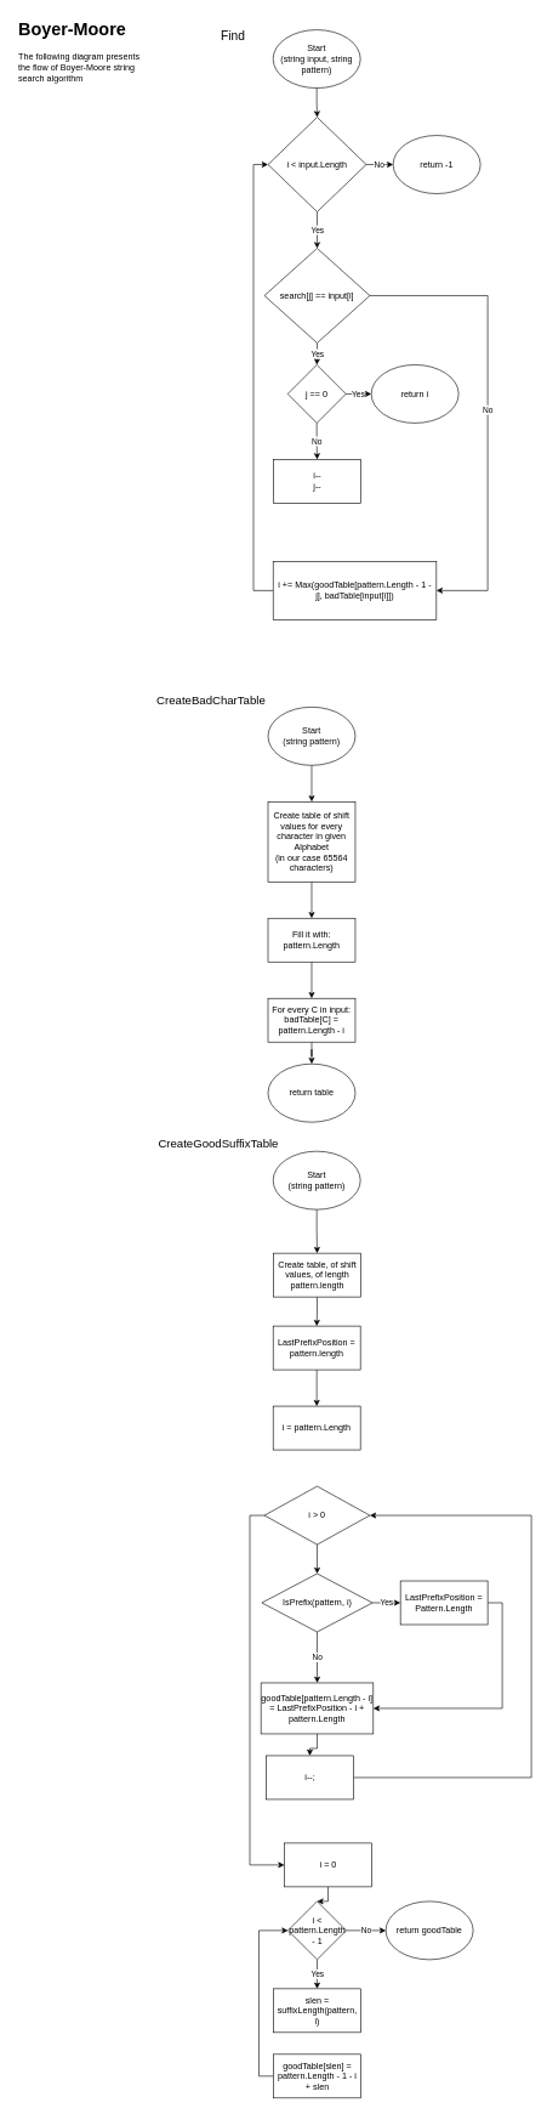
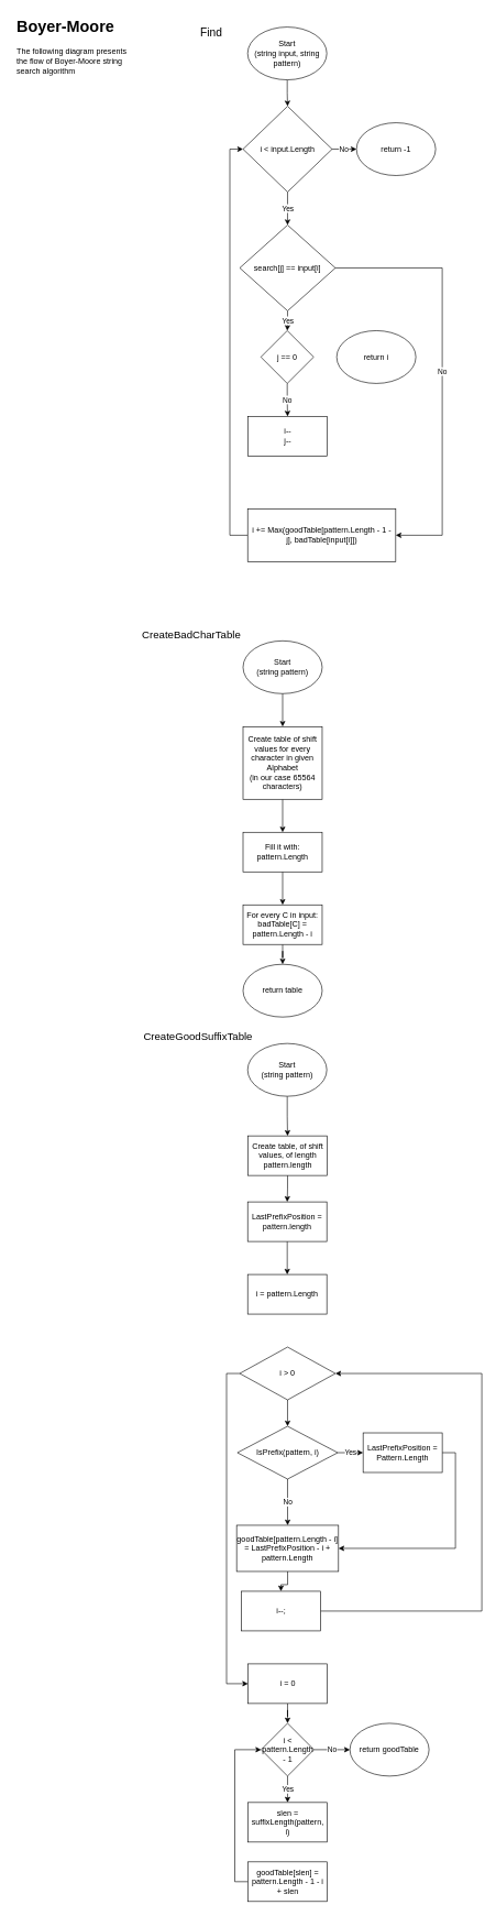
- <mxCell id="12" value="Yes" style="edgeStyle=orthogonalEdgeStyle;rounded=0;orthogonalLoop=1;jettySize=auto;html=1;" edge="1" parent="1" source="14" target="15"><mxGeometry relative="1" as="geometry" /></mxCell>
- <mxCell id="49" value="i = 0" style="rounded=0;whiteSpace=wrap;html=1;" vertex="1" parent="1"><mxGeometry x="390.5" y="2530" width="120" height="60" as="geometry" /></mxCell>
+ <mxCell id="49" value="i = 0" style="rounded=0;whiteSpace=wrap;html=1;" vertex="1" parent="1"><mxGeometry x="375.5" y="2520" width="120" height="60" as="geometry" /></mxCell>
